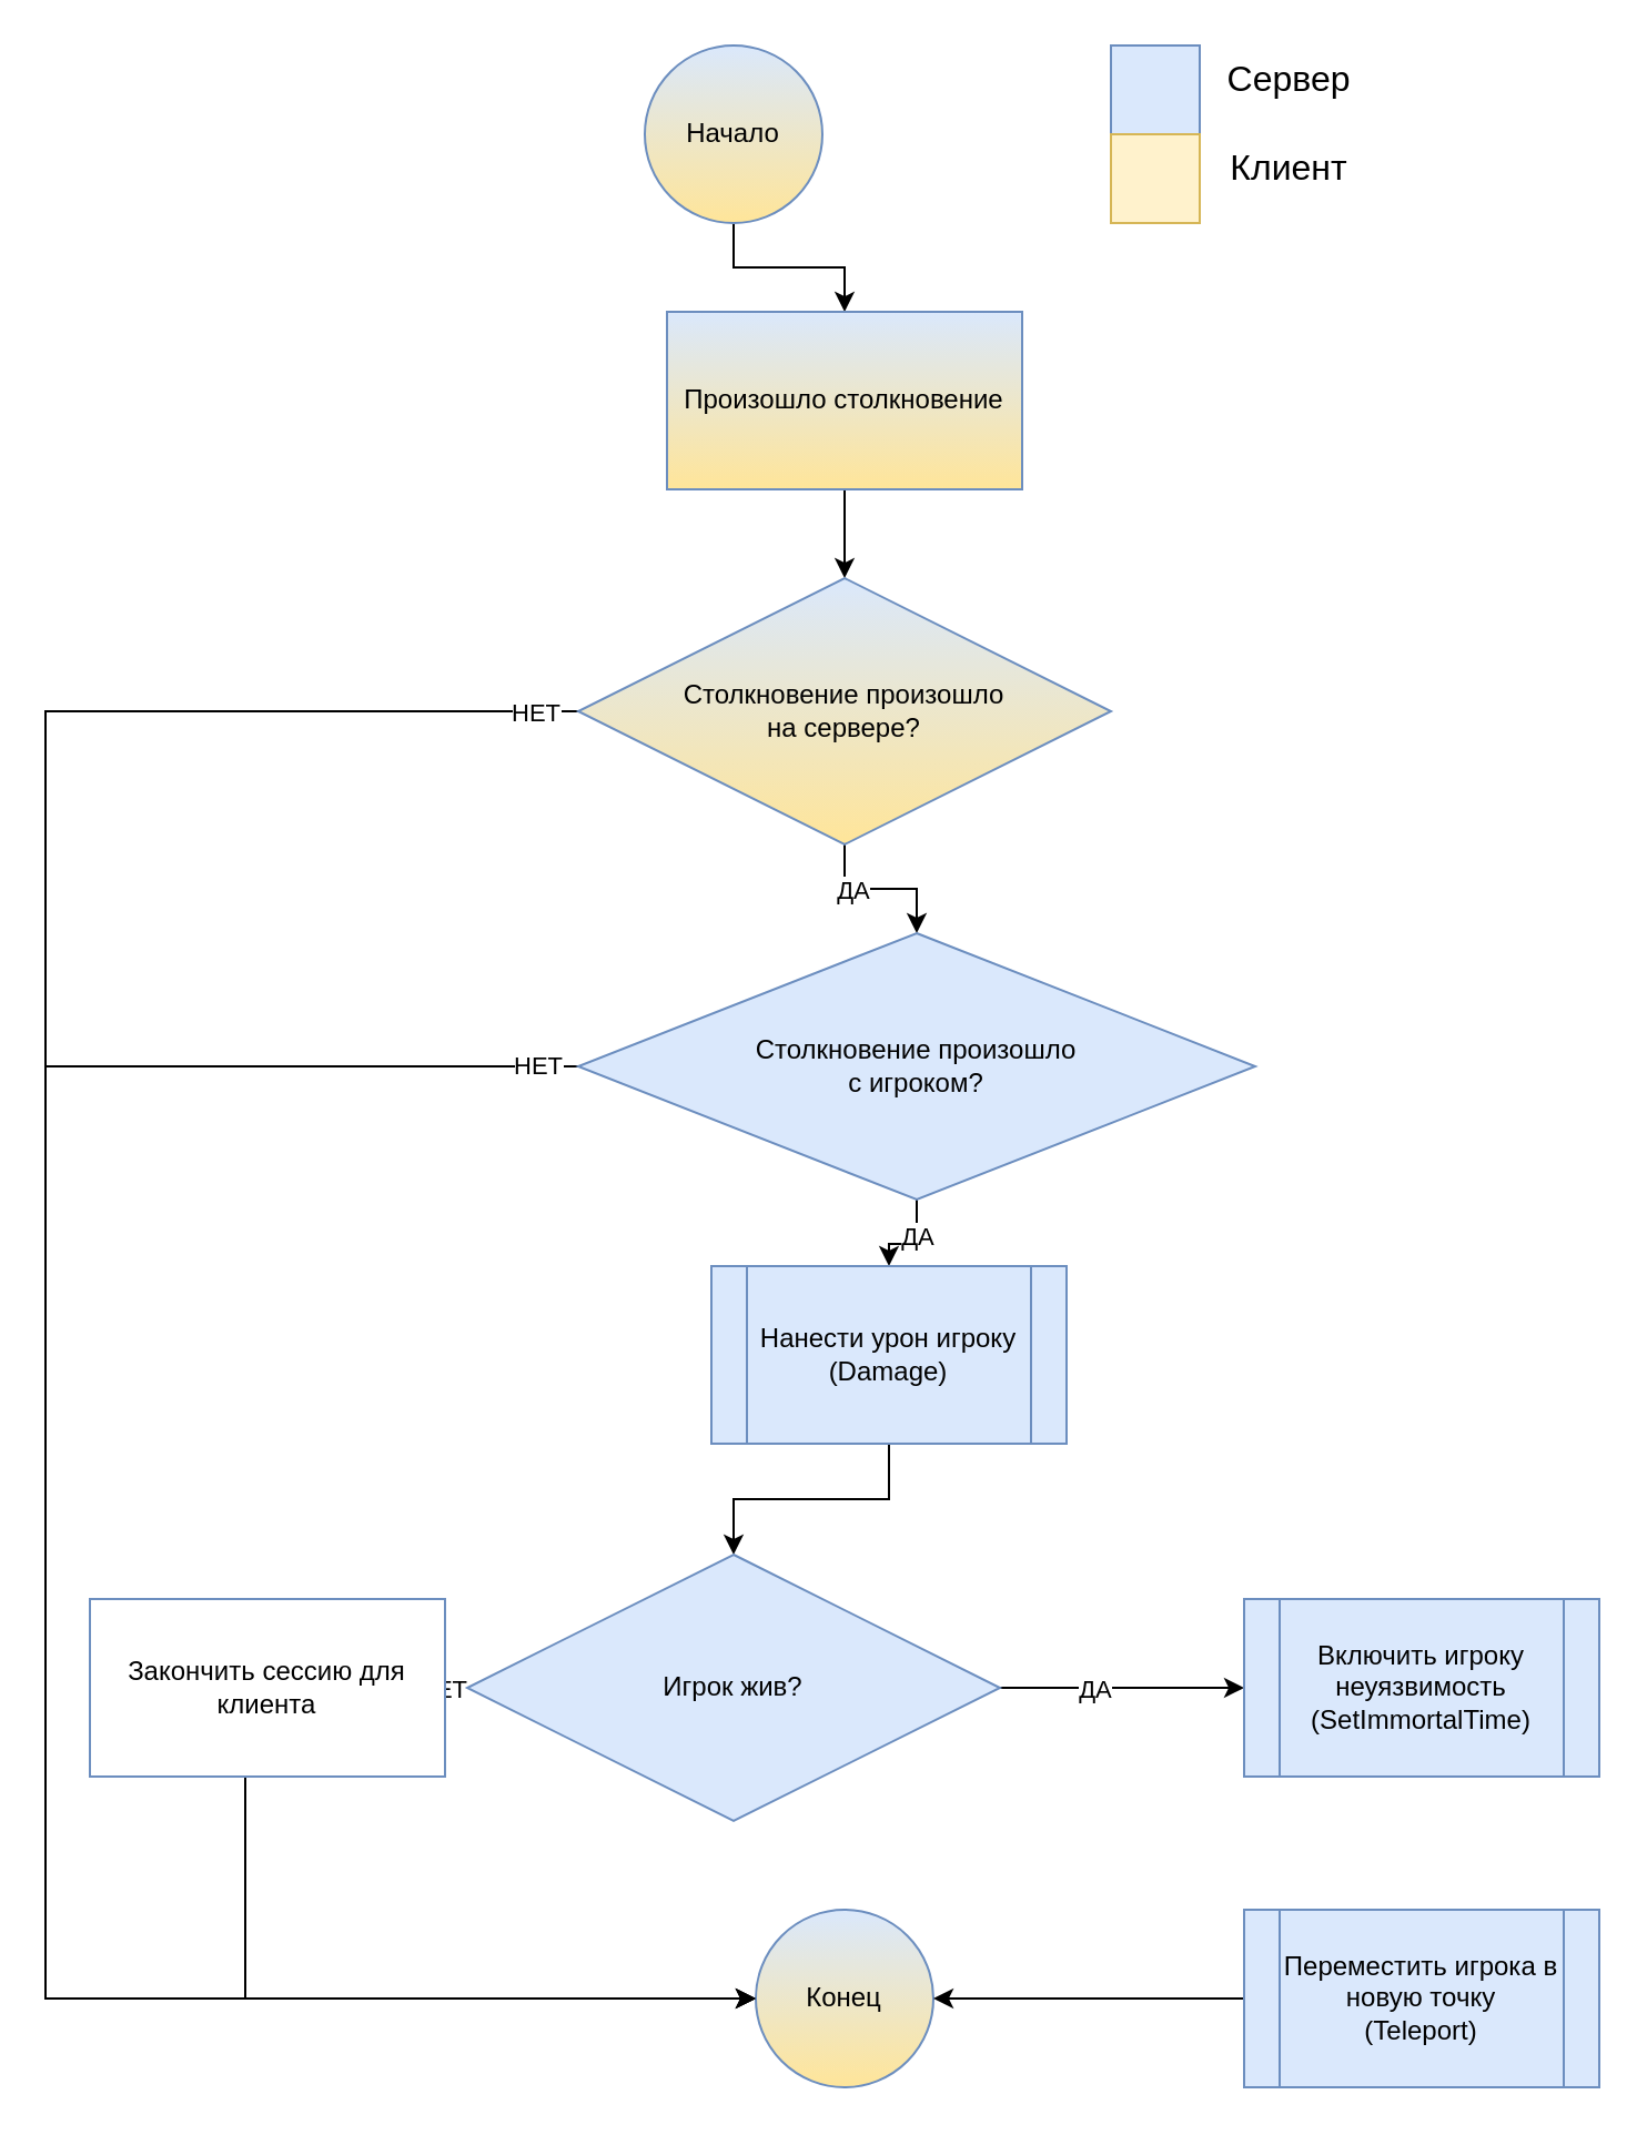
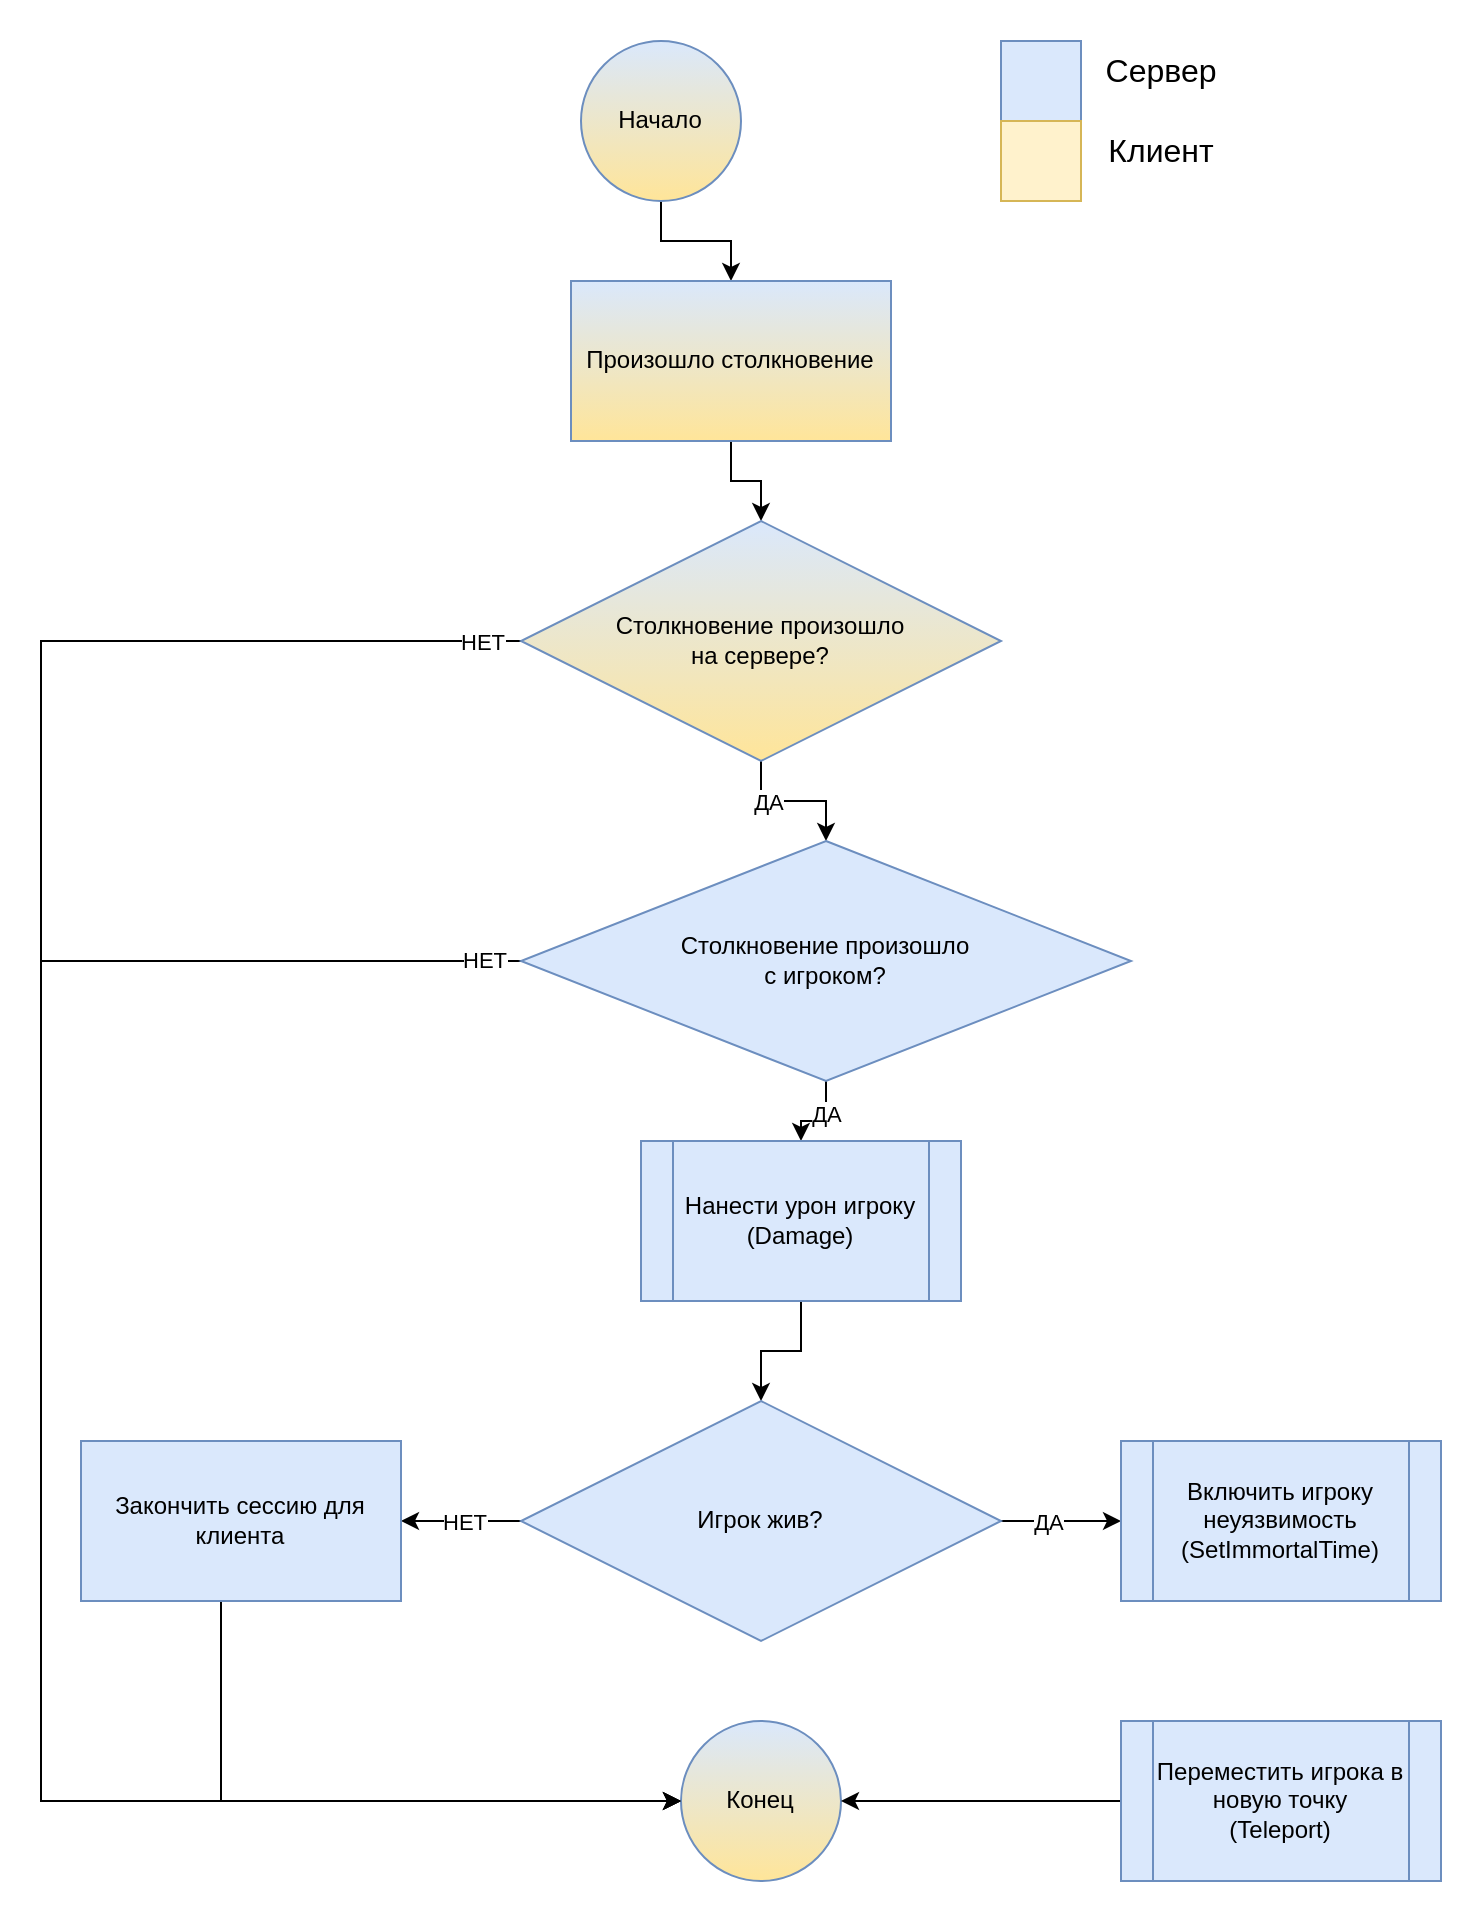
- <mxCell id="5" value="Произошло столкновение" style="rounded=0;whiteSpace=wrap;html=1;fillColor=#dae8fc;strokeColor=#6c8ebf;gradientColor=#FFE599;" vertex="1" parent="1"><mxGeometry x="300" y="140" width="160" height="80" as="geometry" /></mxCell>
+ <mxCell id="5" value="Произошло столкновение" style="rounded=0;whiteSpace=wrap;html=1;fillColor=#dae8fc;strokeColor=#6c8ebf;gradientColor=#FFE599;" vertex="1" parent="1"><mxGeometry x="285" y="140" width="160" height="80" as="geometry" /></mxCell>
- <mxCell id="25" value="Закончить сессию для клиента" style="rounded=0;whiteSpace=wrap;html=1;fillColor=#ffffff;strokeColor=#6c8ebf;" vertex="1" parent="1"><mxGeometry x="40" y="720" width="160" height="80" as="geometry" /></mxCell>
+ <mxCell id="25" value="Закончить сессию для клиента" style="rounded=0;whiteSpace=wrap;html=1;fillColor=#dae8fc;strokeColor=#6c8ebf;" vertex="1" parent="1"><mxGeometry x="40" y="720" width="160" height="80" as="geometry" /></mxCell>
- <mxCell id="23" value="Игрок жив?" style="rhombus;whiteSpace=wrap;html=1;fillColor=#dae8fc;strokeColor=#6c8ebf;" vertex="1" parent="1"><mxGeometry x="210" y="700" width="240" height="120" as="geometry" /></mxCell>
+ <mxCell id="23" value="Игрок жив?" style="rhombus;whiteSpace=wrap;html=1;fillColor=#dae8fc;strokeColor=#6c8ebf;" vertex="1" parent="1"><mxGeometry x="260" y="700" width="240" height="120" as="geometry" /></mxCell>
